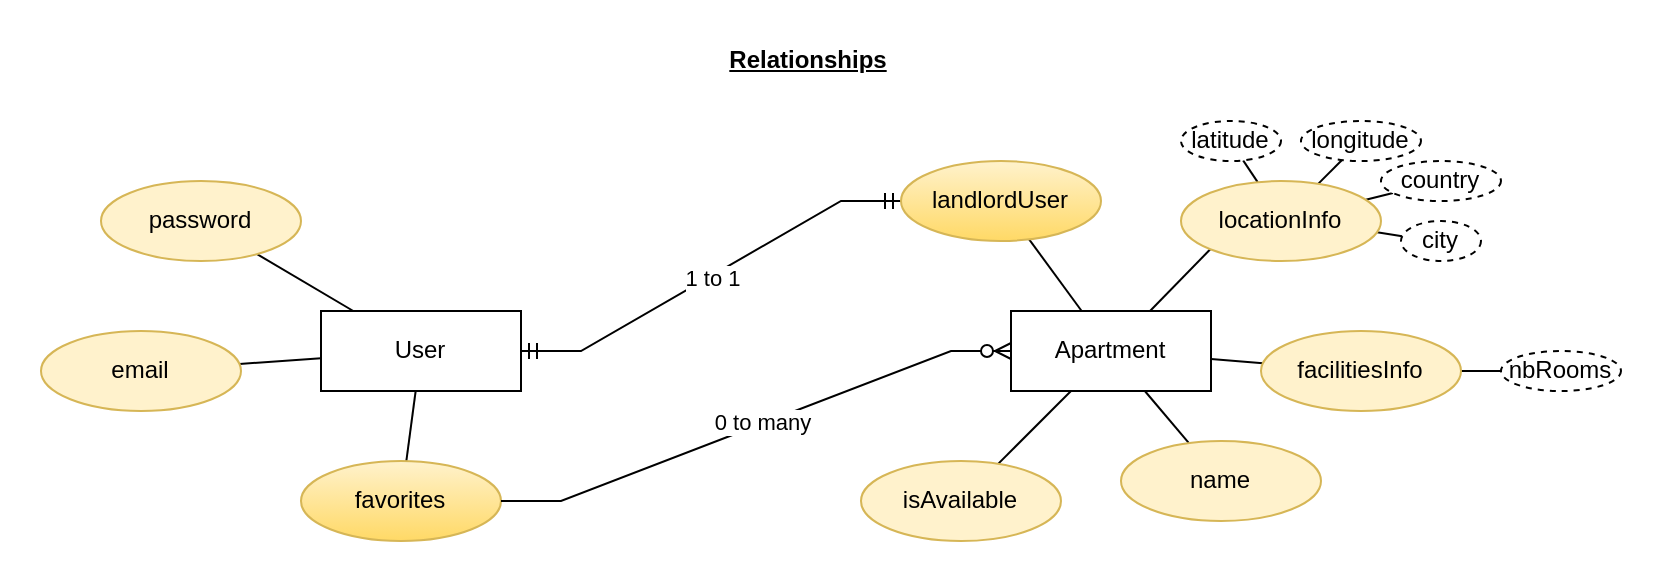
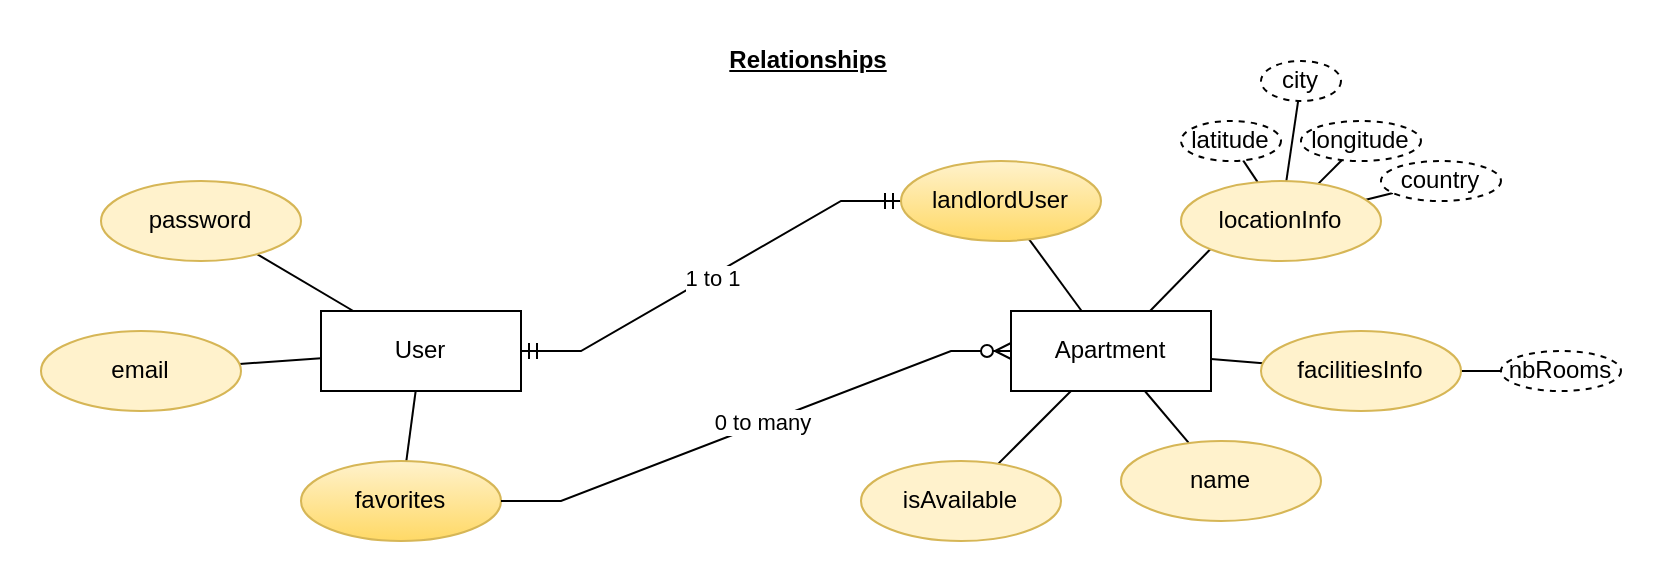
- <mxCell id="32" value="city" style="ellipse;whiteSpace=wrap;html=1;align=center;dashed=1;" vertex="1" parent="1"><mxGeometry x="700" y="110" width="40" height="20" as="geometry" /></mxCell>
+ <mxCell id="32" value="city" style="ellipse;whiteSpace=wrap;html=1;align=center;dashed=1;" vertex="1" parent="1"><mxGeometry x="630" y="30" width="40" height="20" as="geometry" /></mxCell>
